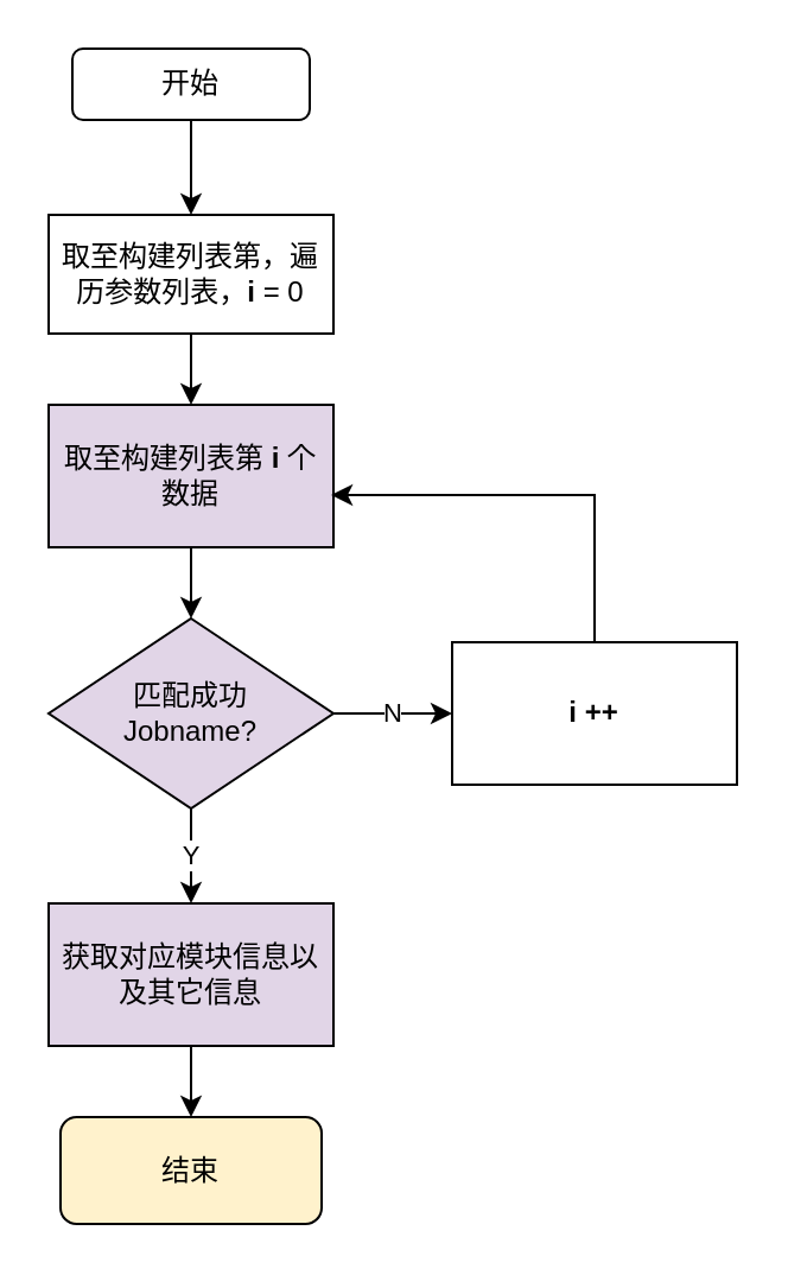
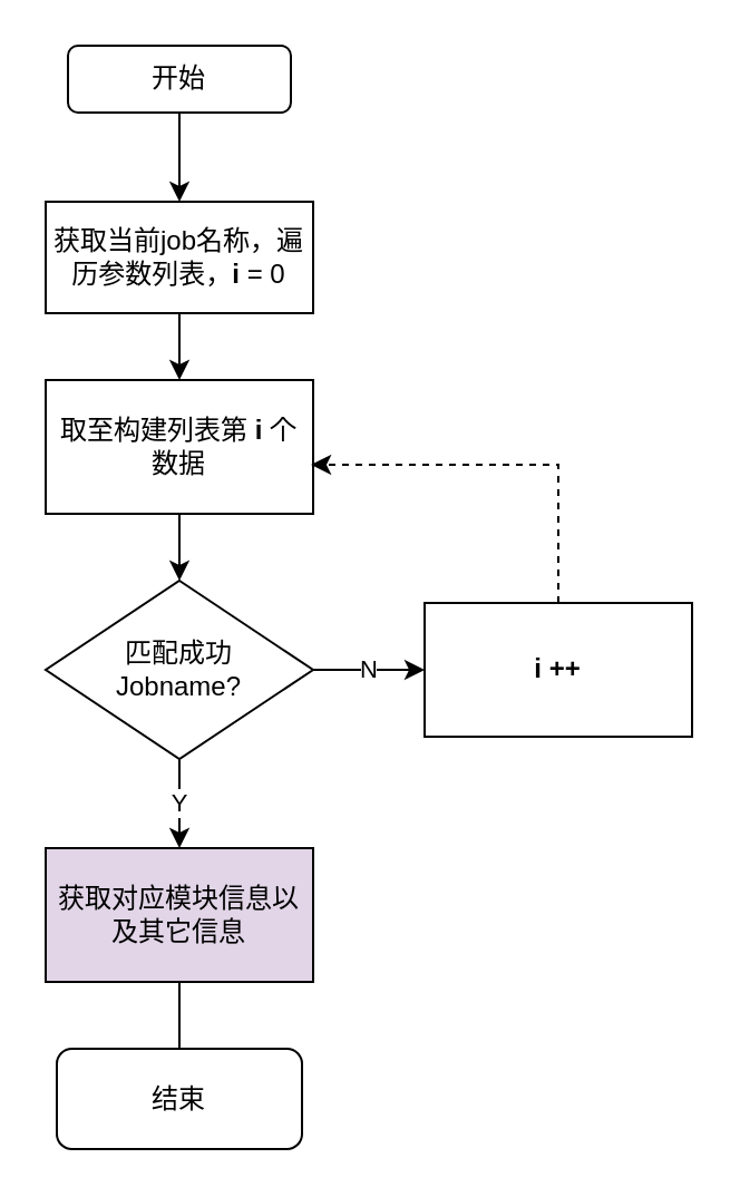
- <mxCell id="5" value="取至构建列表第，遍历参数列表，&lt;b&gt;i&lt;/b&gt; = 0" style="rounded=0;whiteSpace=wrap;html=1;" vertex="1" parent="1"><mxGeometry x="20" y="90" width="120" height="50" as="geometry" /></mxCell>
+ <mxCell id="5" value="获取当前job名称，遍历参数列表，&lt;b&gt;i&lt;/b&gt; = 0" style="rounded=0;whiteSpace=wrap;html=1;" vertex="1" parent="1"><mxGeometry x="20" y="90" width="120" height="50" as="geometry" /></mxCell>
- <mxCell id="12" value="取至构建列表第&amp;nbsp;&lt;b&gt;i&amp;nbsp;&lt;/b&gt;个数据" style="whiteSpace=wrap;html=1;rounded=0;fillColor=#e1d5e7;" vertex="1" parent="1"><mxGeometry x="20" y="170" width="120" height="60" as="geometry" /></mxCell>
+ <mxCell id="12" value="取至构建列表第&amp;nbsp;&lt;b&gt;i&amp;nbsp;&lt;/b&gt;个数据" style="whiteSpace=wrap;html=1;rounded=0;" vertex="1" parent="1"><mxGeometry x="20" y="170" width="120" height="60" as="geometry" /></mxCell>
- <mxCell id="14" value="" style="endArrow=classic;html=1;rounded=0;exitX=0.5;exitY=0;exitDx=0;exitDy=0;entryX=0.992;entryY=0.633;entryDx=0;entryDy=0;entryPerimeter=0;" edge="1" parent="1" source="13" target="12"><mxGeometry width="50" height="50" relative="1" as="geometry"><mxPoint x="240" y="270" as="sourcePoint" /><mxPoint x="290" y="210" as="targetPoint" /><Array as="points"><mxPoint x="250" y="208" /></Array></mxGeometry></mxCell>
+ <mxCell id="14" value="" style="endArrow=classic;html=1;rounded=0;exitX=0.5;exitY=0;exitDx=0;exitDy=0;entryX=0.992;entryY=0.633;entryDx=0;entryDy=0;entryPerimeter=0;dashed=1;" edge="1" parent="1" source="13" target="12"><mxGeometry width="50" height="50" relative="1" as="geometry"><mxPoint x="240" y="270" as="sourcePoint" /><mxPoint x="290" y="210" as="targetPoint" /><Array as="points"><mxPoint x="250" y="208" /></Array></mxGeometry></mxCell>
- <mxCell id="8" value="匹配成功&lt;br&gt;Jobname?" style="rhombus;whiteSpace=wrap;html=1;rounded=0;fillColor=#e1d5e7;" vertex="1" parent="1"><mxGeometry x="20" y="260" width="120" height="80" as="geometry" /></mxCell>
+ <mxCell id="8" value="匹配成功&lt;br&gt;Jobname?" style="rhombus;whiteSpace=wrap;html=1;rounded=0;" vertex="1" parent="1"><mxGeometry x="20" y="260" width="120" height="80" as="geometry" /></mxCell>
- <mxCell id="9" value="" style="edgeStyle=orthogonalEdgeStyle;rounded=0;orthogonalLoop=1;jettySize=auto;html=1;entryX=0.5;entryY=0;entryDx=0;entryDy=0;" edge="1" parent="1" source="10" target="15"><mxGeometry relative="1" as="geometry"><mxPoint x="80" y="510" as="targetPoint" /></mxGeometry></mxCell>
+ <mxCell id="9" value="" style="edgeStyle=orthogonalEdgeStyle;rounded=0;orthogonalLoop=1;jettySize=auto;html=1;entryX=0.5;entryY=0;entryDx=0;entryDy=0;endArrow=none;" edge="1" parent="1" source="10" target="15"><mxGeometry relative="1" as="geometry"><mxPoint x="80" y="510" as="targetPoint" /></mxGeometry></mxCell>
- <mxCell id="15" value="结束" style="rounded=1;whiteSpace=wrap;html=1;fillColor=#fff2cc;" vertex="1" parent="1"><mxGeometry x="25" y="470" width="110" height="45" as="geometry" /></mxCell>
+ <mxCell id="15" value="结束" style="rounded=1;whiteSpace=wrap;html=1;" vertex="1" parent="1"><mxGeometry x="25" y="470" width="110" height="45" as="geometry" /></mxCell>
